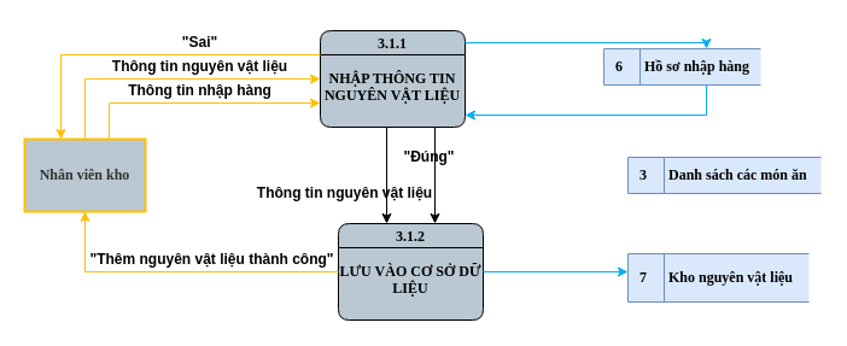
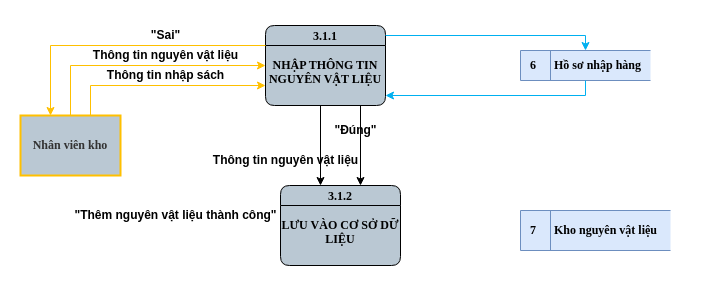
- <mxCell id="4" value="6&#09;&lt;span style=&quot;white-space: pre;&quot;&gt;&#09;&lt;/span&gt;Hồ sơ nhập hàng" style="html=1;dashed=0;whiteSpace=wrap;shape=mxgraph.dfd.dataStoreID;align=left;spacingLeft=8;points=[[0,0],[0.5,0],[1,0],[0,0.5],[1,0.5],[0,1],[0.5,1],[1,1]];fontSize=12;verticalAlign=middle;fillColor=#dae8fc;fontStyle=1;fontFamily=Times New Roman;strokeColor=#6c8ebf;" parent="1" vertex="1"><mxGeometry x="500" y="40" width="130" height="30" as="geometry" /></mxCell>
+ <mxCell id="4" value="6&#09;&lt;span style=&quot;white-space: pre;&quot;&gt;&#09;&lt;/span&gt;Hồ sơ nhập hàng" style="html=1;dashed=0;whiteSpace=wrap;shape=mxgraph.dfd.dataStoreID;align=left;spacingLeft=8;points=[[0,0],[0.5,0],[1,0],[0,0.5],[1,0.5],[0,1],[0.5,1],[1,1]];fontSize=12;verticalAlign=middle;fillColor=#dae8fc;fontStyle=1;fontFamily=Times New Roman;strokeColor=#6c8ebf;" parent="1" vertex="1"><mxGeometry x="520" y="50" width="130" height="30" as="geometry" /></mxCell>
- <mxCell id="7" value="Thông tin nhập hàng" style="text;html=1;align=center;verticalAlign=middle;resizable=0;points=[];autosize=1;strokeColor=none;fillColor=none;fontSize=12;fontStyle=1" parent="1" vertex="1"><mxGeometry x="95" y="60" width="140" height="30" as="geometry" /></mxCell>
+ <mxCell id="7" value="Thông tin nhập sách" style="text;html=1;align=center;verticalAlign=middle;resizable=0;points=[];autosize=1;strokeColor=none;fillColor=none;fontSize=12;fontStyle=1" parent="1" vertex="1"><mxGeometry x="95" y="60" width="140" height="30" as="geometry" /></mxCell>
- <mxCell id="8" value="3&lt;span style=&quot;white-space: pre; font-size: 12px;&quot;&gt;&#09;&lt;/span&gt;Danh sách các món ăn" style="html=1;dashed=0;whiteSpace=wrap;shape=mxgraph.dfd.dataStoreID;align=left;spacingLeft=8;points=[[0,0],[0.5,0],[1,0],[0,0.5],[1,0.5],[0,1],[0.5,1],[1,1]];fontSize=12;verticalAlign=middle;fillColor=#dae8fc;fontStyle=1;fontFamily=Times New Roman;strokeColor=#6c8ebf;" parent="1" vertex="1"><mxGeometry x="520" y="130" width="160" height="30" as="geometry" /></mxCell>
- <mxCell id="15" value="" style="endArrow=classic;html=1;rounded=0;edgeStyle=orthogonalEdgeStyle;strokeColor=#FFC000;fontSize=12;jumpStyle=arc;fontFamily=Times New Roman;fontStyle=1" parent="1" source="10" target="2" edge="1"><mxGeometry width="50" height="50" relative="1" as="geometry"><mxPoint x="255" y="225" as="sourcePoint" /><mxPoint x="55" as="targetPoint" y="265" /><Array as="points"><mxPoint x="70" y="225" /></Array></mxGeometry></mxCell>
- <mxCell id="22" value="" style="endArrow=classic;html=1;rounded=0;edgeStyle=orthogonalEdgeStyle;strokeColor=#00b0f0;fontSize=12;jumpStyle=arc;fontFamily=Times New Roman;fontStyle=1" parent="1" source="10" target="5" edge="1"><mxGeometry width="50" height="50" relative="1" as="geometry"><mxPoint x="400" y="275" as="sourcePoint" /><mxPoint x="575" y="230" as="targetPoint" /><Array as="points"><mxPoint x="490" y="225" /><mxPoint x="490" y="225" /></Array></mxGeometry></mxCell>
